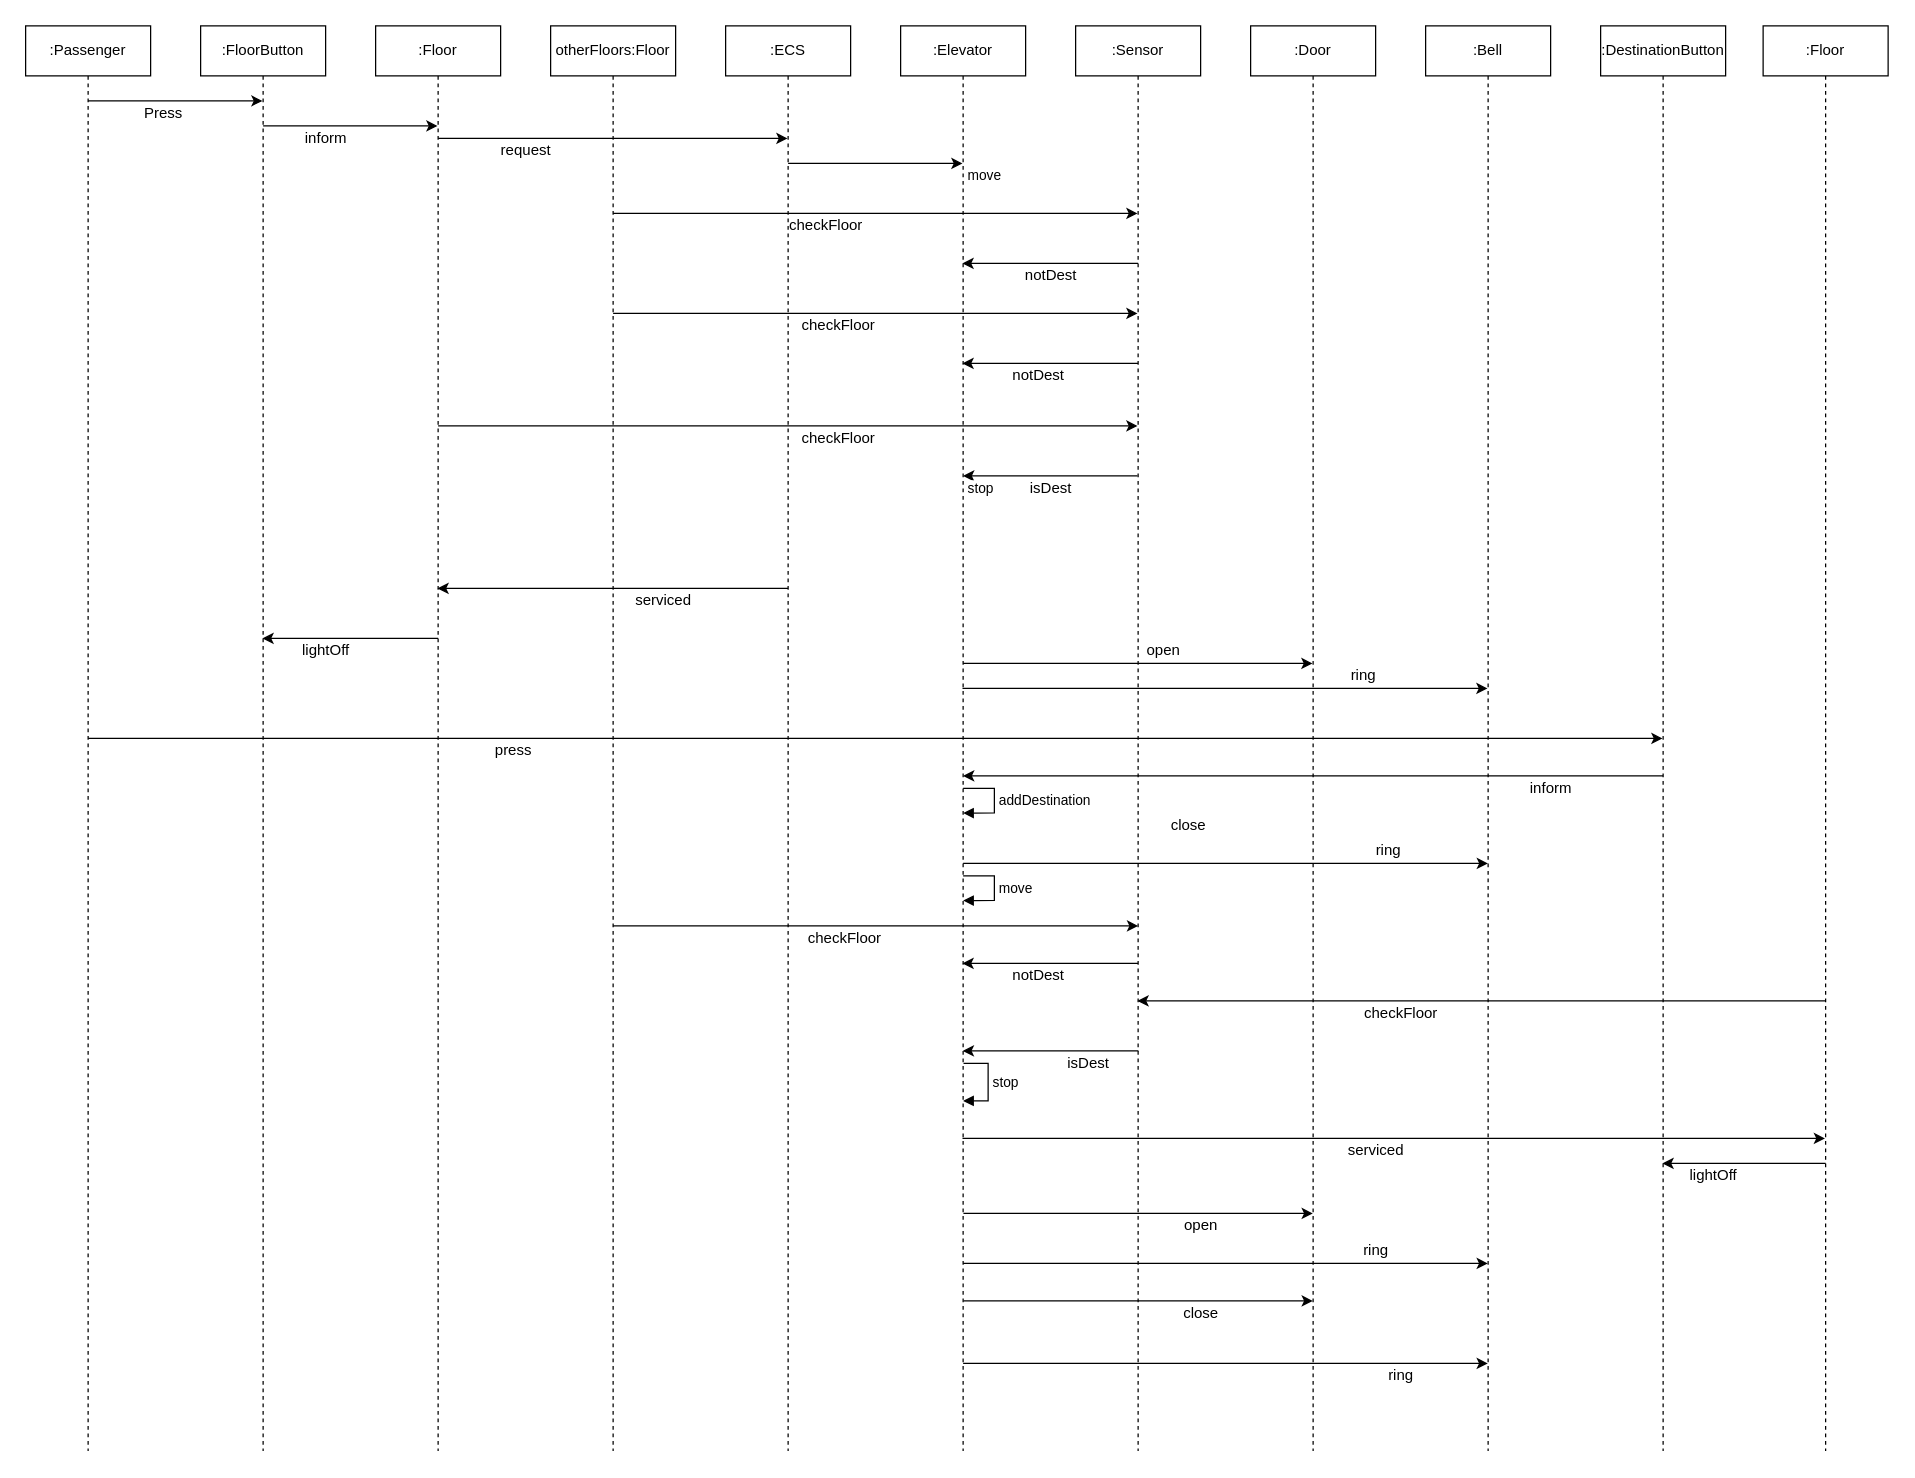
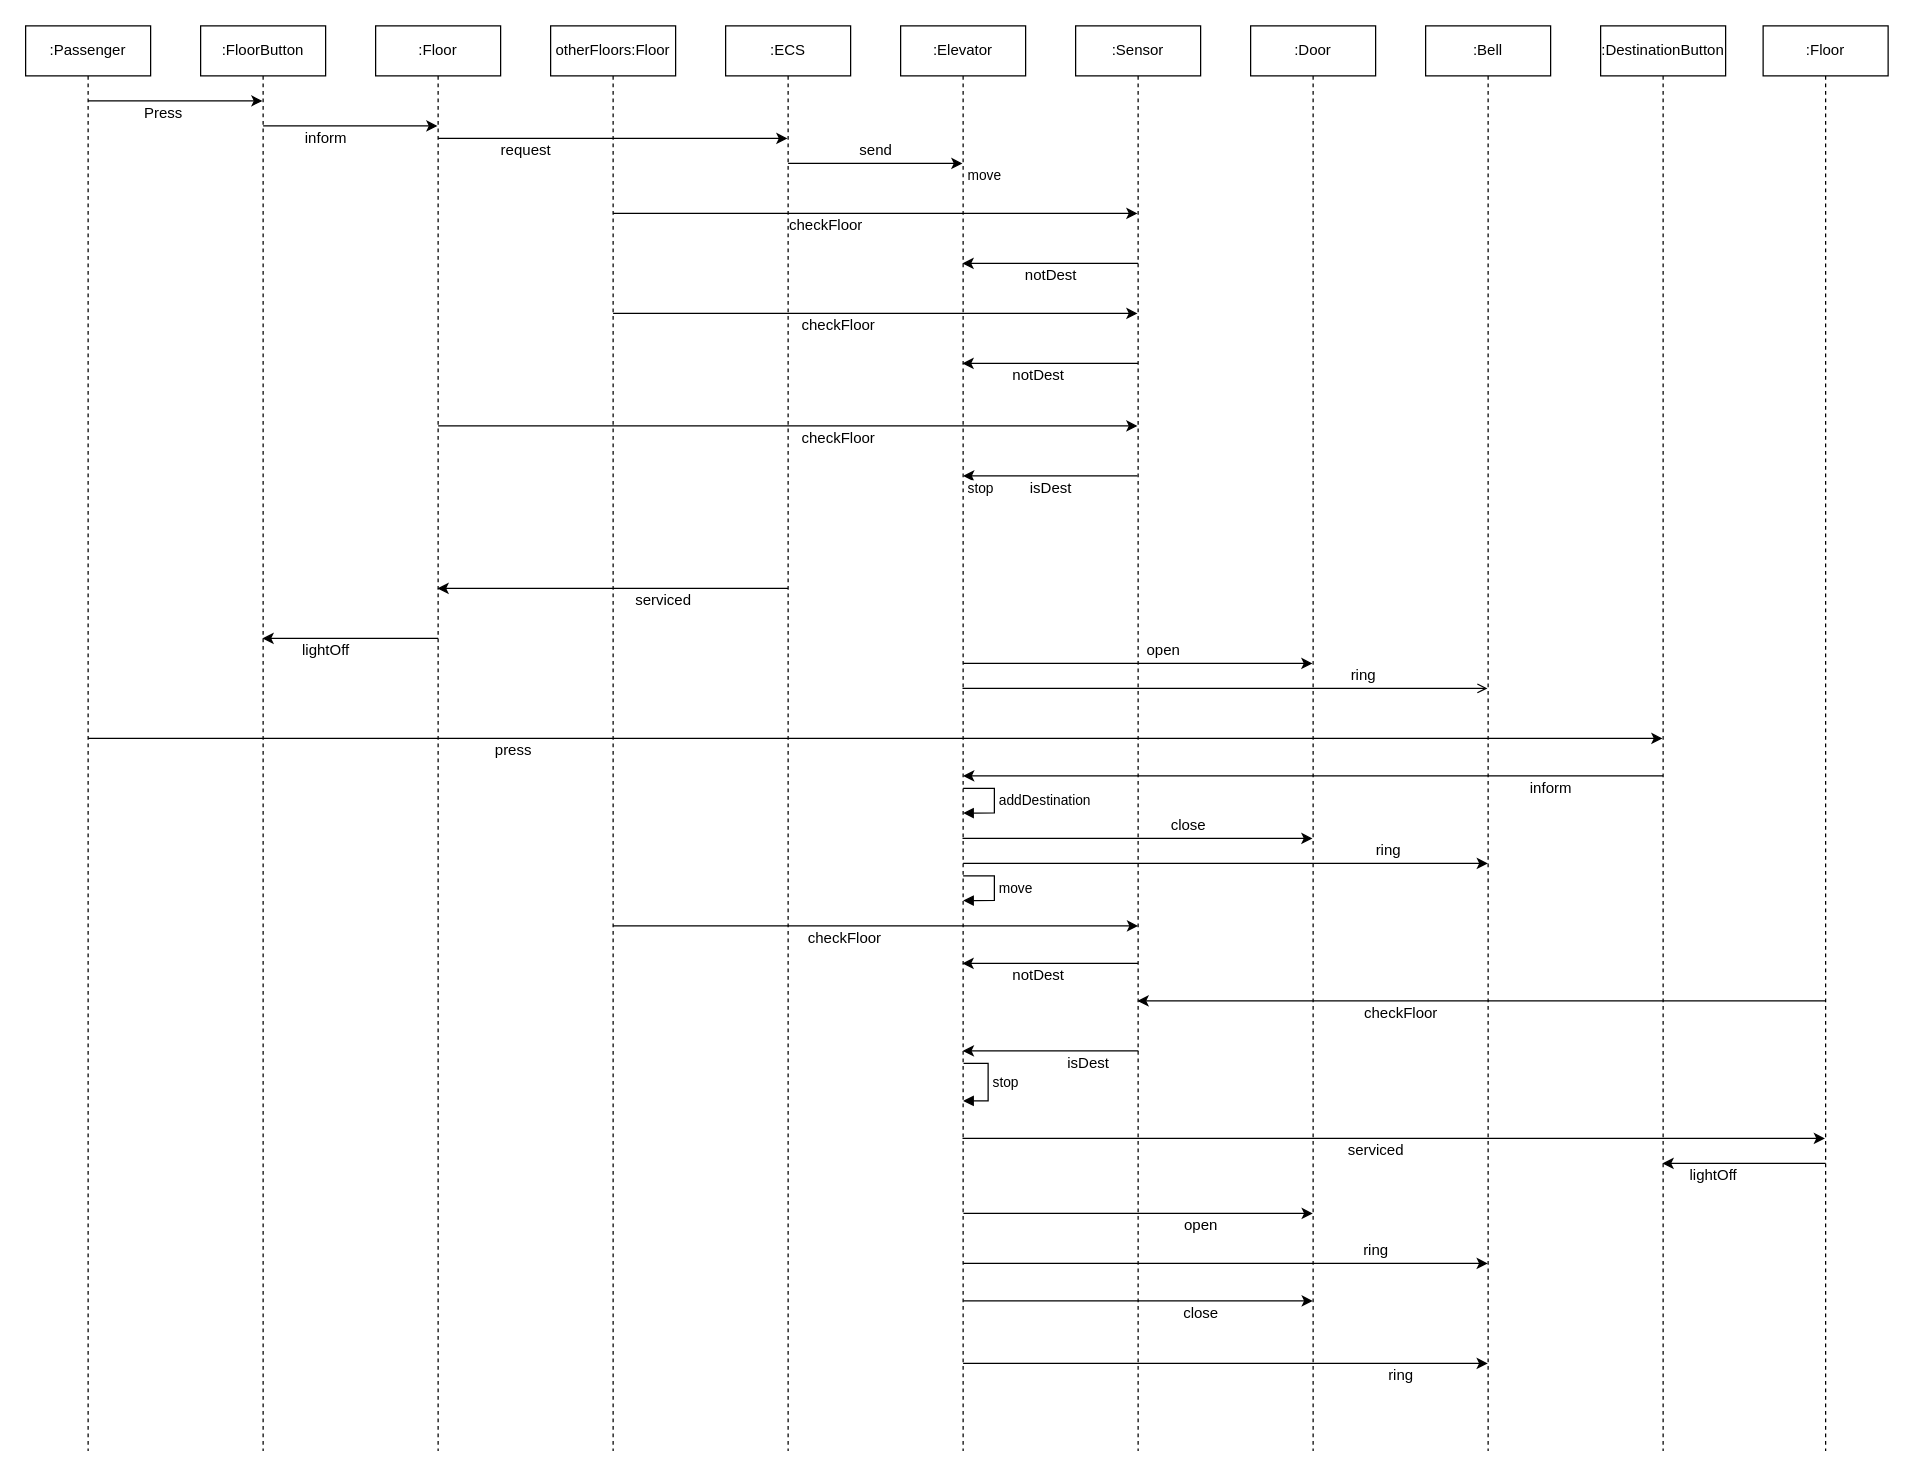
+ <mxCell id="47" value="send" style="text;html=1;align=center;verticalAlign=middle;resizable=0;points=[];autosize=1;" vertex="1" parent="1"><mxGeometry x="680" y="110" width="40" height="20" as="geometry" /></mxCell>
- <mxCell id="27" value="" style="endArrow=classic;html=1;" edge="1" parent="1" source="8" target="12"><mxGeometry width="50" height="50" relative="1" as="geometry"><mxPoint x="1050" y="550" as="sourcePoint" /><mxPoint x="1170" y="550" as="targetPoint" /><Array as="points"><mxPoint x="1120" y="550" /><mxPoint x="1150" y="550" /></Array></mxGeometry></mxCell>
+ <mxCell id="27" value="" style="endArrow=open;html=1;" edge="1" parent="1" source="8" target="12"><mxGeometry width="50" height="50" relative="1" as="geometry"><mxPoint x="1050" y="550" as="sourcePoint" /><mxPoint x="1170" y="550" as="targetPoint" /><Array as="points"><mxPoint x="1120" y="550" /><mxPoint x="1150" y="550" /></Array></mxGeometry></mxCell>
+ <mxCell id="30" value="" style="endArrow=classic;html=1;" edge="1" parent="1" source="8" target="11"><mxGeometry width="50" height="50" relative="1" as="geometry"><mxPoint x="1000" y="700" as="sourcePoint" /><mxPoint x="1050" y="650" as="targetPoint" /><Array as="points"><mxPoint x="860" y="670" /></Array></mxGeometry></mxCell>
